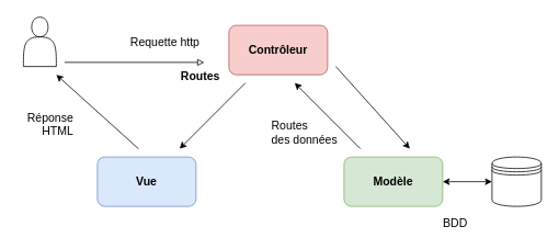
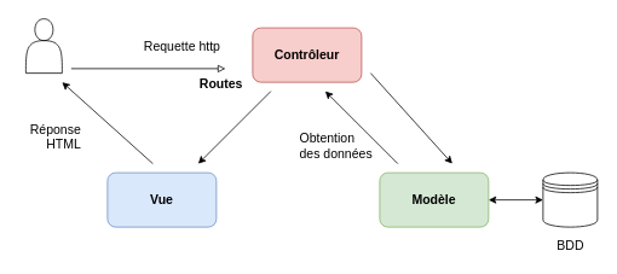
- <mxCell id="15" value="Routes&lt;br&gt;des données" style="text;html=1;align=left;verticalAlign=middle;resizable=0;points=[];autosize=1;strokeColor=none;fillColor=none;fontSize=14;" vertex="1" parent="1"><mxGeometry x="328" y="140" width="100" height="40" as="geometry" /></mxCell>
+ <mxCell id="15" value="Obtention&lt;br&gt;des données" style="text;html=1;align=left;verticalAlign=middle;resizable=0;points=[];autosize=1;strokeColor=none;fillColor=none;fontSize=14;" vertex="1" parent="1"><mxGeometry x="328" y="140" width="100" height="40" as="geometry" /></mxCell>
- <mxCell id="13" value="BDD" style="text;html=1;align=center;verticalAlign=middle;resizable=0;points=[];autosize=1;strokeColor=none;fillColor=none;fontSize=14;" vertex="1" parent="1"><mxGeometry x="528" y="260" width="50" height="20" as="geometry" /></mxCell>
+ <mxCell id="13" value="BDD" style="text;html=1;align=center;verticalAlign=middle;resizable=0;points=[];autosize=1;strokeColor=none;fillColor=none;fontSize=14;" vertex="1" parent="1"><mxGeometry x="603" y="260" width="50" height="20" as="geometry" /></mxCell>
